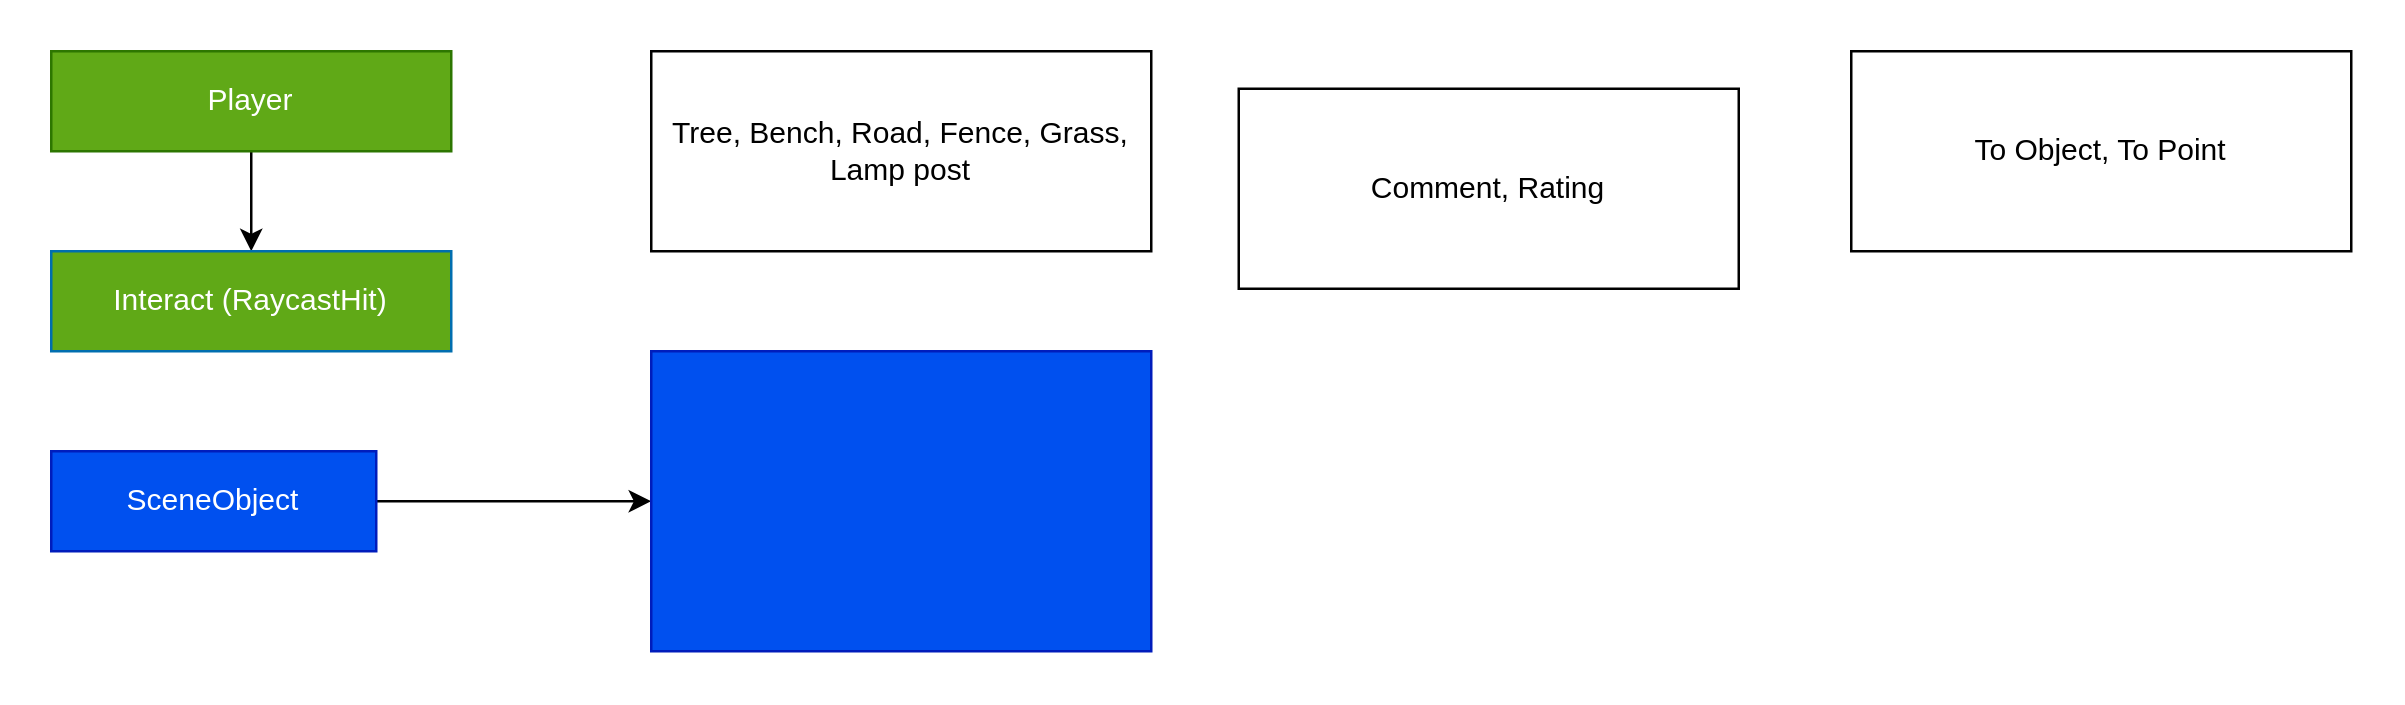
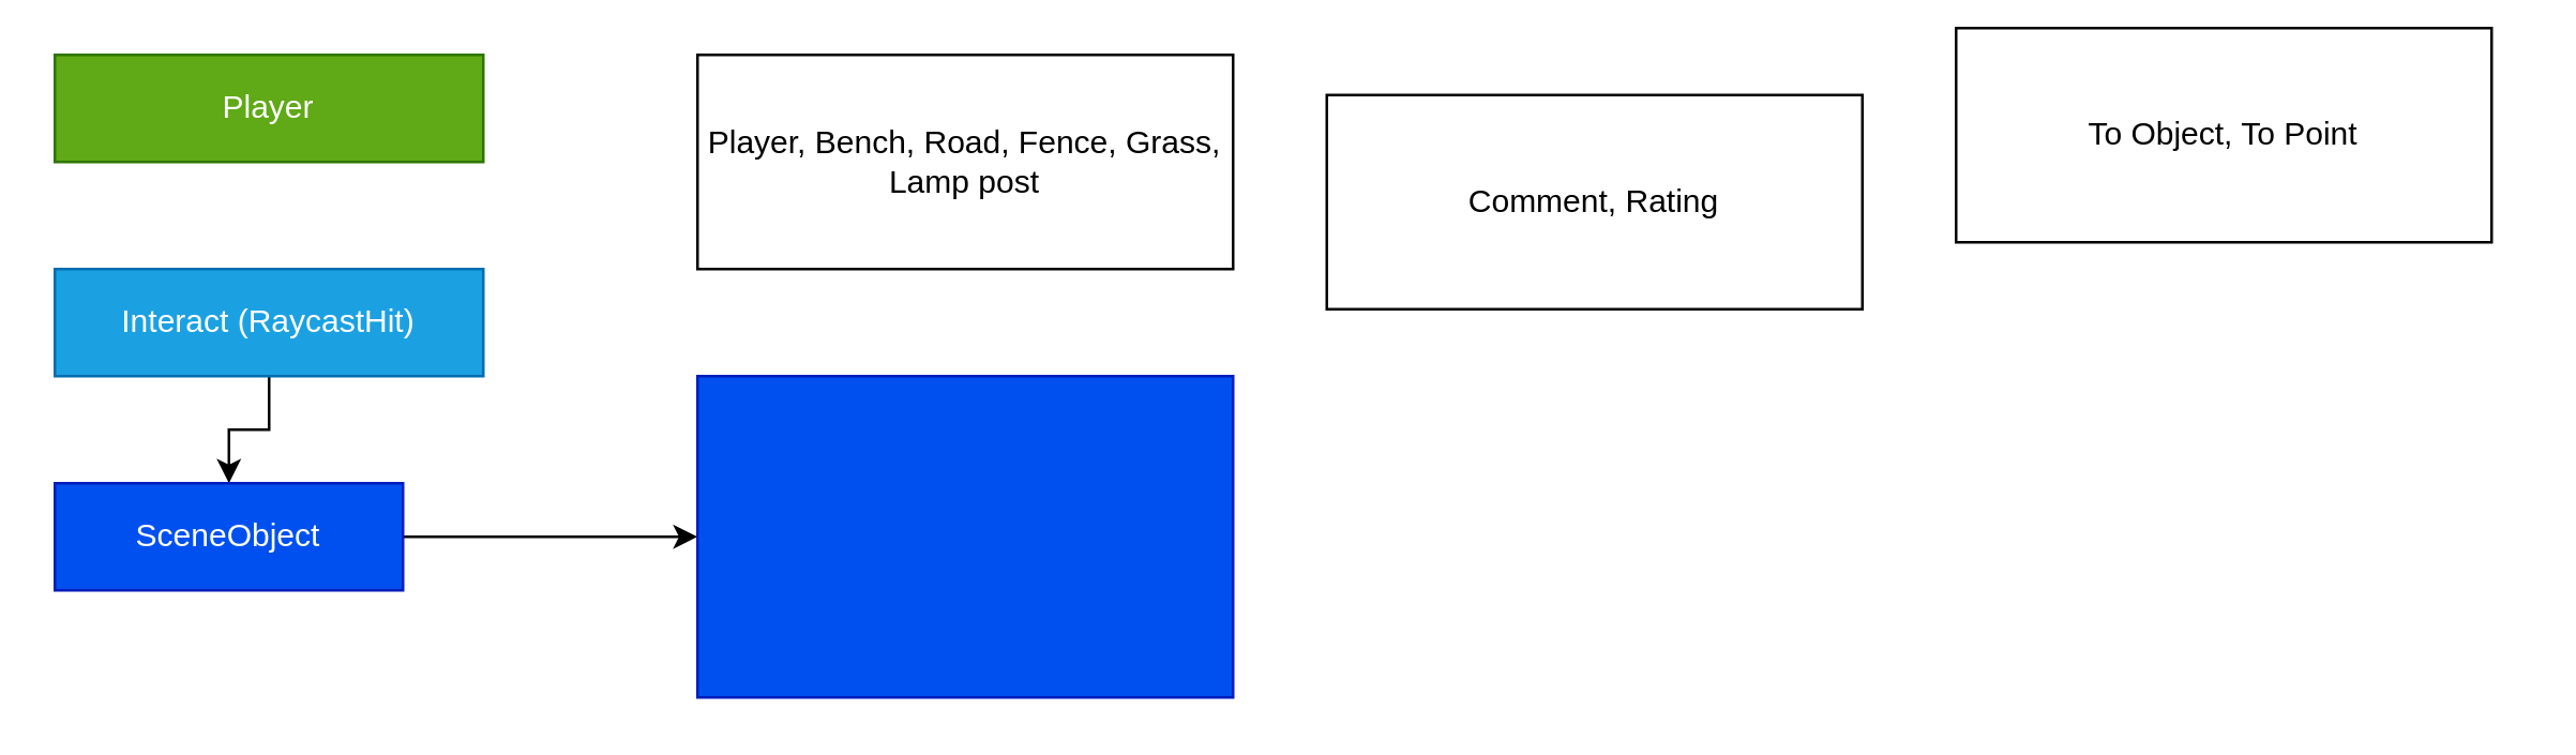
- <mxCell id="9" value="Tree, Bench, Road, Fence, Grass, Lamp post" style="rounded=0;whiteSpace=wrap;html=1;" vertex="1" parent="1"><mxGeometry x="260" y="20" width="200" height="80" as="geometry" /></mxCell>
+ <mxCell id="9" value="Player, Bench, Road, Fence, Grass, Lamp post" style="rounded=0;whiteSpace=wrap;html=1;" vertex="1" parent="1"><mxGeometry x="260" y="20" width="200" height="80" as="geometry" /></mxCell>
- <mxCell id="11" value="To Object, To Point" style="rounded=0;whiteSpace=wrap;html=1;" vertex="1" parent="1"><mxGeometry x="740" y="20" width="200" height="80" as="geometry" /></mxCell>
+ <mxCell id="11" value="To Object, To Point" style="rounded=0;whiteSpace=wrap;html=1;" vertex="1" parent="1"><mxGeometry x="730" y="10" width="200" height="80" as="geometry" /></mxCell>
- <mxCell id="2" style="edgeStyle=orthogonalEdgeStyle;rounded=0;orthogonalLoop=1;jettySize=auto;html=1;entryX=0.5;entryY=0;entryDx=0;entryDy=0;" edge="1" parent="1" source="3" target="5"><mxGeometry relative="1" as="geometry" /></mxCell>
- <mxCell id="5" value="Interact (RaycastHit)" style="rounded=0;whiteSpace=wrap;html=1;fillColor=#60a917;fontColor=#ffffff;strokeColor=#006EAF;" vertex="1" parent="1"><mxGeometry x="20" y="100" width="160" height="40" as="geometry" /></mxCell>
+ <mxCell id="5" value="Interact (RaycastHit)" style="rounded=0;whiteSpace=wrap;html=1;fillColor=#1ba1e2;fontColor=#ffffff;strokeColor=#006EAF;" vertex="1" parent="1"><mxGeometry x="20" y="100" width="160" height="40" as="geometry" /></mxCell>
+ <mxCell id="4" style="edgeStyle=orthogonalEdgeStyle;rounded=0;orthogonalLoop=1;jettySize=auto;html=1;entryX=0.5;entryY=0;entryDx=0;entryDy=0;" edge="1" parent="1" source="5" target="7"><mxGeometry relative="1" as="geometry" /></mxCell>
